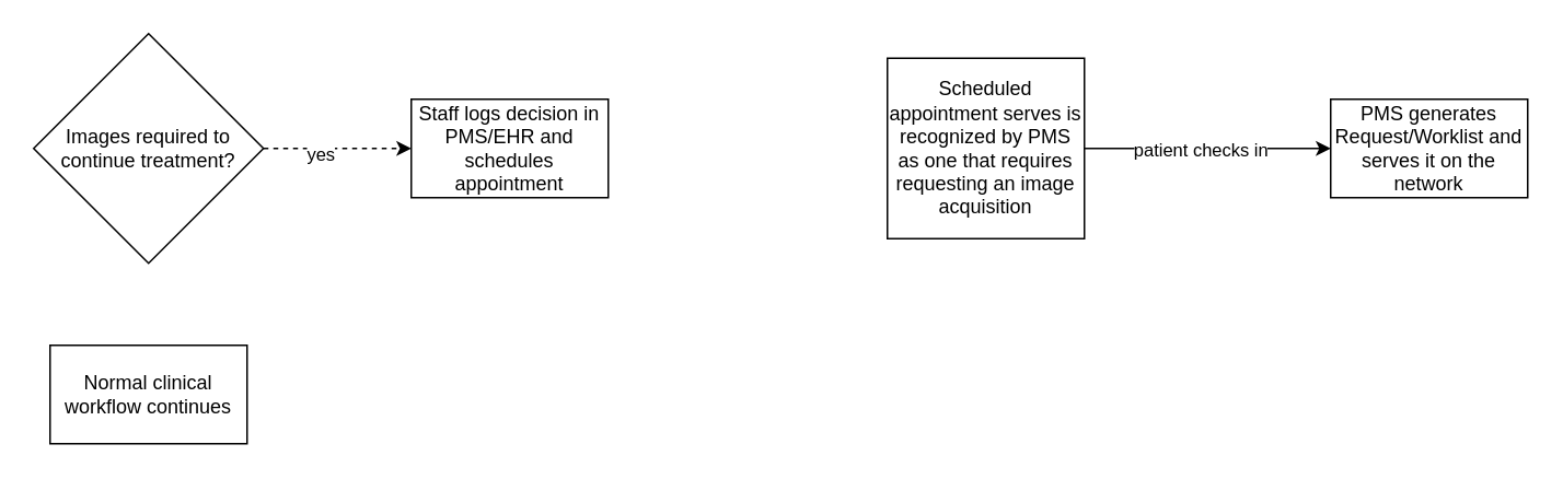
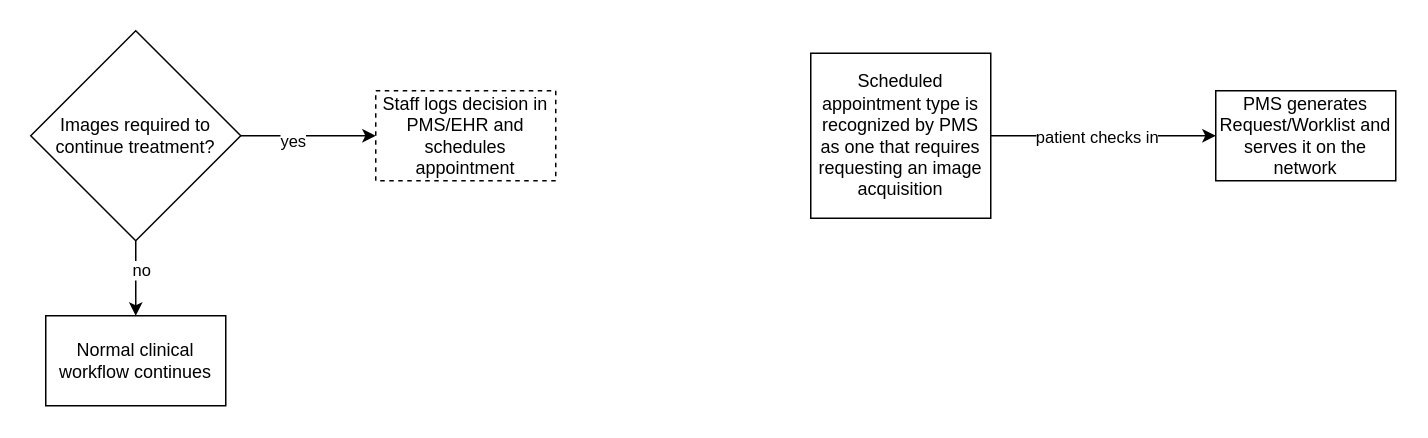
- <mxCell id="2" value="" style="edgeStyle=none;html=1;dashed=1;" edge="1" parent="1" source="6" target="7"><mxGeometry relative="1" as="geometry" /></mxCell>
+ <mxCell id="2" value="" style="edgeStyle=none;html=1;" edge="1" parent="1" source="6" target="7"><mxGeometry relative="1" as="geometry" /></mxCell>
- <mxCell id="7" value="Staff logs decision in PMS/EHR and schedules appointment" style="whiteSpace=wrap;html=1;" vertex="1" parent="1"><mxGeometry x="250" y="60" width="120" height="60" as="geometry" /></mxCell>
+ <mxCell id="7" value="Staff logs decision in PMS/EHR and schedules appointment" style="whiteSpace=wrap;html=1;dashed=1;" vertex="1" parent="1"><mxGeometry x="250" y="60" width="120" height="60" as="geometry" /></mxCell>
- <mxCell id="11" value="Scheduled appointment serves is recognized by PMS as one that requires requesting an image acquisition" style="whiteSpace=wrap;html=1;" vertex="1" parent="1"><mxGeometry x="540" y="35" width="120" height="110" as="geometry" /></mxCell>
+ <mxCell id="11" value="Scheduled appointment type is recognized by PMS as one that requires requesting an image acquisition" style="whiteSpace=wrap;html=1;" vertex="1" parent="1"><mxGeometry x="540" y="35" width="120" height="110" as="geometry" /></mxCell>
+ <mxCell id="4" value="" style="edgeStyle=none;html=1;" edge="1" parent="1" source="6" target="8"><mxGeometry relative="1" as="geometry" /></mxCell>
+ <mxCell id="5" value="no" style="edgeLabel;html=1;align=center;verticalAlign=middle;resizable=0;points=[];" vertex="1" connectable="0" parent="4"><mxGeometry x="-0.253" y="3" relative="1" as="geometry"><mxPoint as="offset" /></mxGeometry></mxCell>
